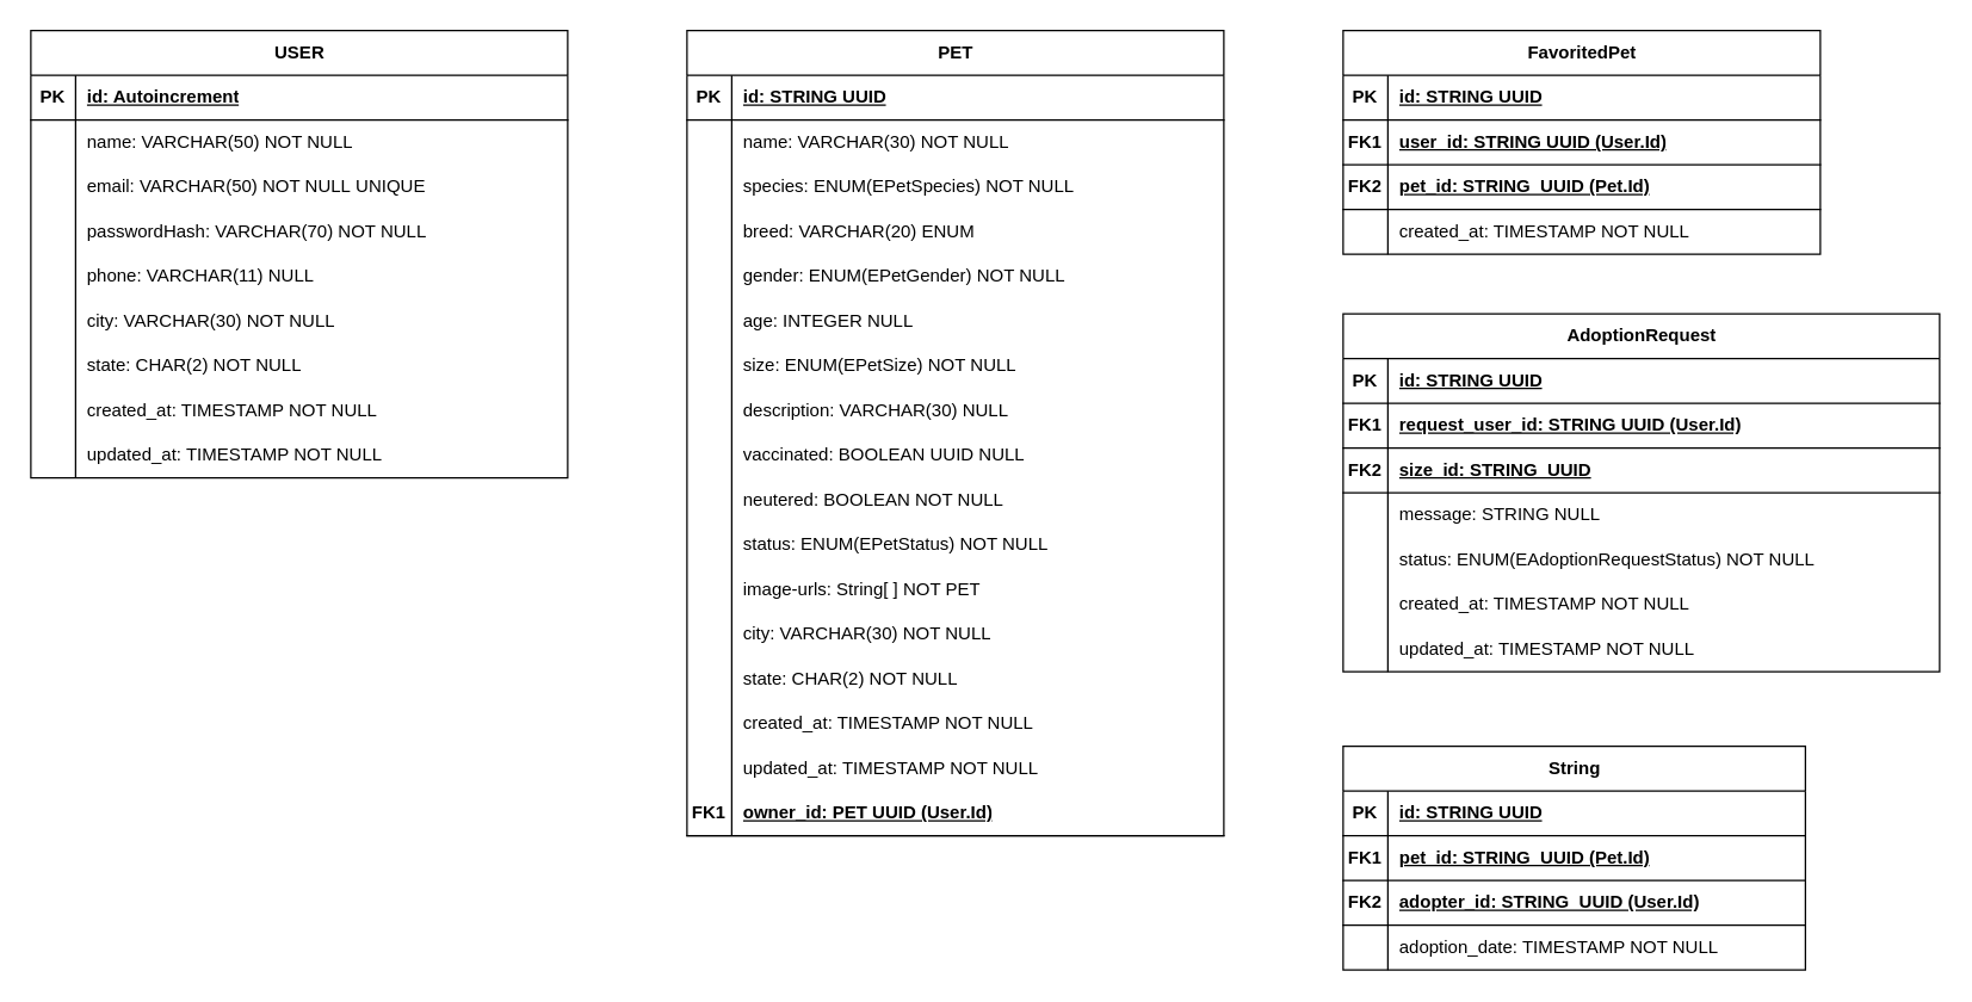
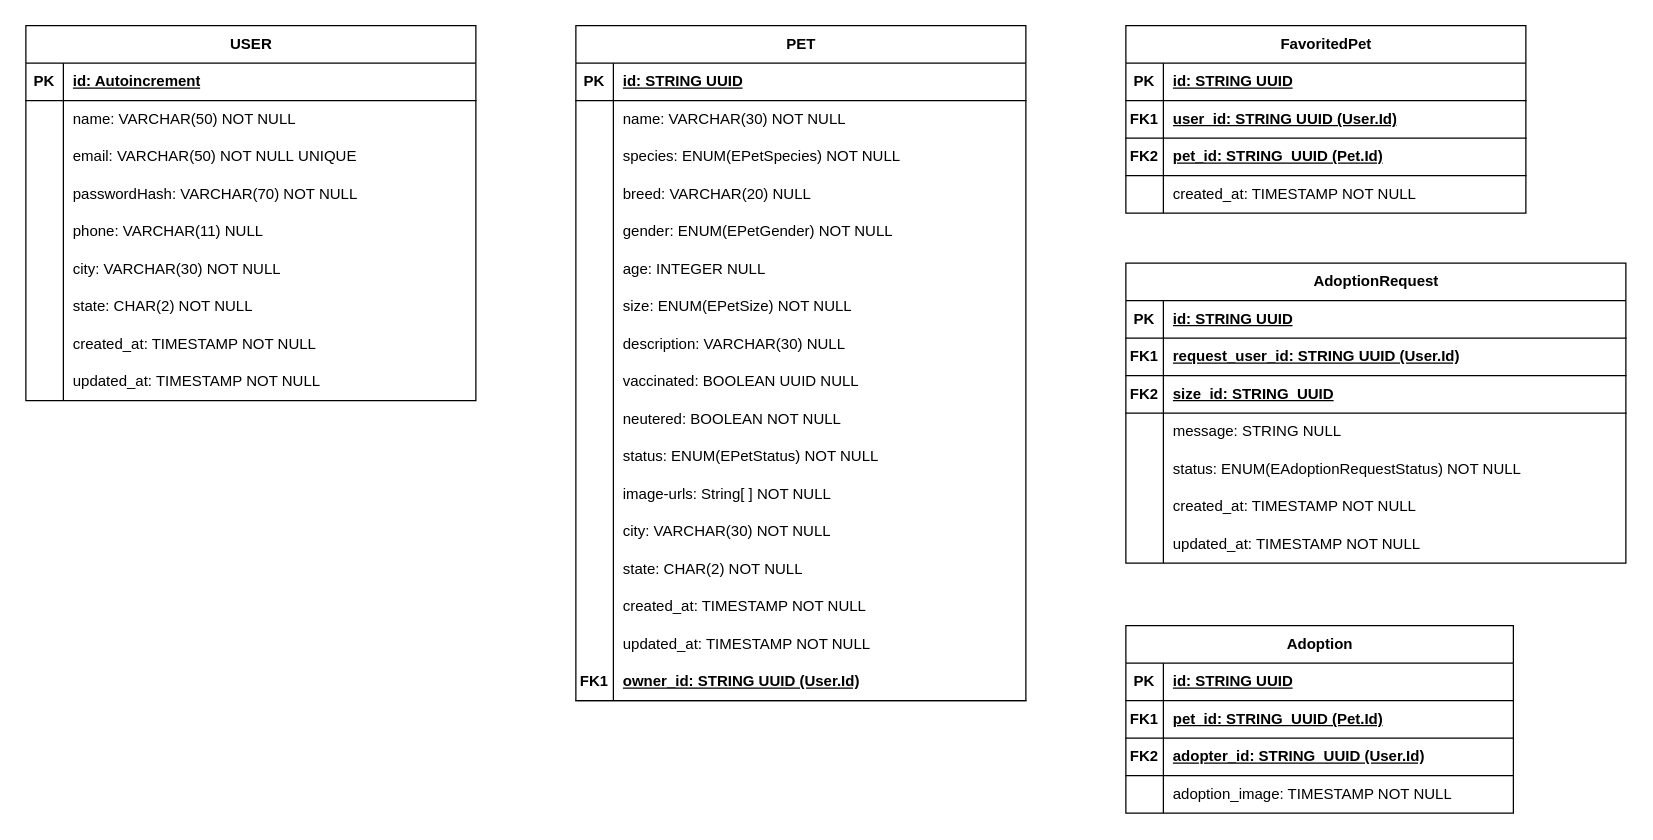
- <mxCell id="42" value="breed: VARCHAR(20) ENUM" style="shape=partialRectangle;connectable=0;fillColor=none;top=0;left=0;bottom=0;right=0;align=left;spacingLeft=6;overflow=hidden;whiteSpace=wrap;html=1;" parent="40" vertex="1"><mxGeometry x="30" width="330" height="30" as="geometry"><mxRectangle width="330" height="30" as="alternateBounds" /></mxGeometry></mxCell>
+ <mxCell id="42" value="breed: VARCHAR(20) NULL" style="shape=partialRectangle;connectable=0;fillColor=none;top=0;left=0;bottom=0;right=0;align=left;spacingLeft=6;overflow=hidden;whiteSpace=wrap;html=1;" parent="40" vertex="1"><mxGeometry x="30" width="330" height="30" as="geometry"><mxRectangle width="330" height="30" as="alternateBounds" /></mxGeometry></mxCell>
- <mxCell id="66" value="image-urls: String[ ] NOT PET" style="shape=partialRectangle;connectable=0;fillColor=none;top=0;left=0;bottom=0;right=0;align=left;spacingLeft=6;overflow=hidden;whiteSpace=wrap;html=1;" parent="64" vertex="1"><mxGeometry x="30" width="330" height="30" as="geometry"><mxRectangle width="330" height="30" as="alternateBounds" /></mxGeometry></mxCell>
+ <mxCell id="66" value="image-urls: String[ ] NOT NULL" style="shape=partialRectangle;connectable=0;fillColor=none;top=0;left=0;bottom=0;right=0;align=left;spacingLeft=6;overflow=hidden;whiteSpace=wrap;html=1;" parent="64" vertex="1"><mxGeometry x="30" width="330" height="30" as="geometry"><mxRectangle width="330" height="30" as="alternateBounds" /></mxGeometry></mxCell>
- <mxCell id="117" value="String" style="shape=table;startSize=30;container=1;collapsible=1;childLayout=tableLayout;fixedRows=1;rowLines=0;fontStyle=1;align=center;resizeLast=1;html=1;" parent="1" vertex="1"><mxGeometry x="900" y="500" width="310" height="150" as="geometry" /></mxCell>
+ <mxCell id="117" value="Adoption" style="shape=table;startSize=30;container=1;collapsible=1;childLayout=tableLayout;fixedRows=1;rowLines=0;fontStyle=1;align=center;resizeLast=1;html=1;" parent="1" vertex="1"><mxGeometry x="900" y="500" width="310" height="150" as="geometry" /></mxCell>
- <mxCell id="81" value="owner_id: PET UUID (User.Id)" style="shape=partialRectangle;connectable=0;fillColor=none;top=0;left=0;bottom=0;right=0;align=left;spacingLeft=6;fontStyle=5;overflow=hidden;whiteSpace=wrap;html=1;" parent="79" vertex="1"><mxGeometry x="30" width="330" height="30" as="geometry"><mxRectangle width="330" height="30" as="alternateBounds" /></mxGeometry></mxCell>
+ <mxCell id="81" value="owner_id: STRING UUID (User.Id)" style="shape=partialRectangle;connectable=0;fillColor=none;top=0;left=0;bottom=0;right=0;align=left;spacingLeft=6;fontStyle=5;overflow=hidden;whiteSpace=wrap;html=1;" parent="79" vertex="1"><mxGeometry x="30" width="330" height="30" as="geometry"><mxRectangle width="330" height="30" as="alternateBounds" /></mxGeometry></mxCell>
- <mxCell id="129" value="adoption_date: TIMESTAMP NOT NULL" style="shape=partialRectangle;connectable=0;fillColor=none;top=0;left=0;bottom=0;right=0;align=left;spacingLeft=6;overflow=hidden;whiteSpace=wrap;html=1;" parent="127" vertex="1"><mxGeometry x="30" width="280" height="30" as="geometry"><mxRectangle width="280" height="30" as="alternateBounds" /></mxGeometry></mxCell>
+ <mxCell id="129" value="adoption_image: TIMESTAMP NOT NULL" style="shape=partialRectangle;connectable=0;fillColor=none;top=0;left=0;bottom=0;right=0;align=left;spacingLeft=6;overflow=hidden;whiteSpace=wrap;html=1;" parent="127" vertex="1"><mxGeometry x="30" width="280" height="30" as="geometry"><mxRectangle width="280" height="30" as="alternateBounds" /></mxGeometry></mxCell>
